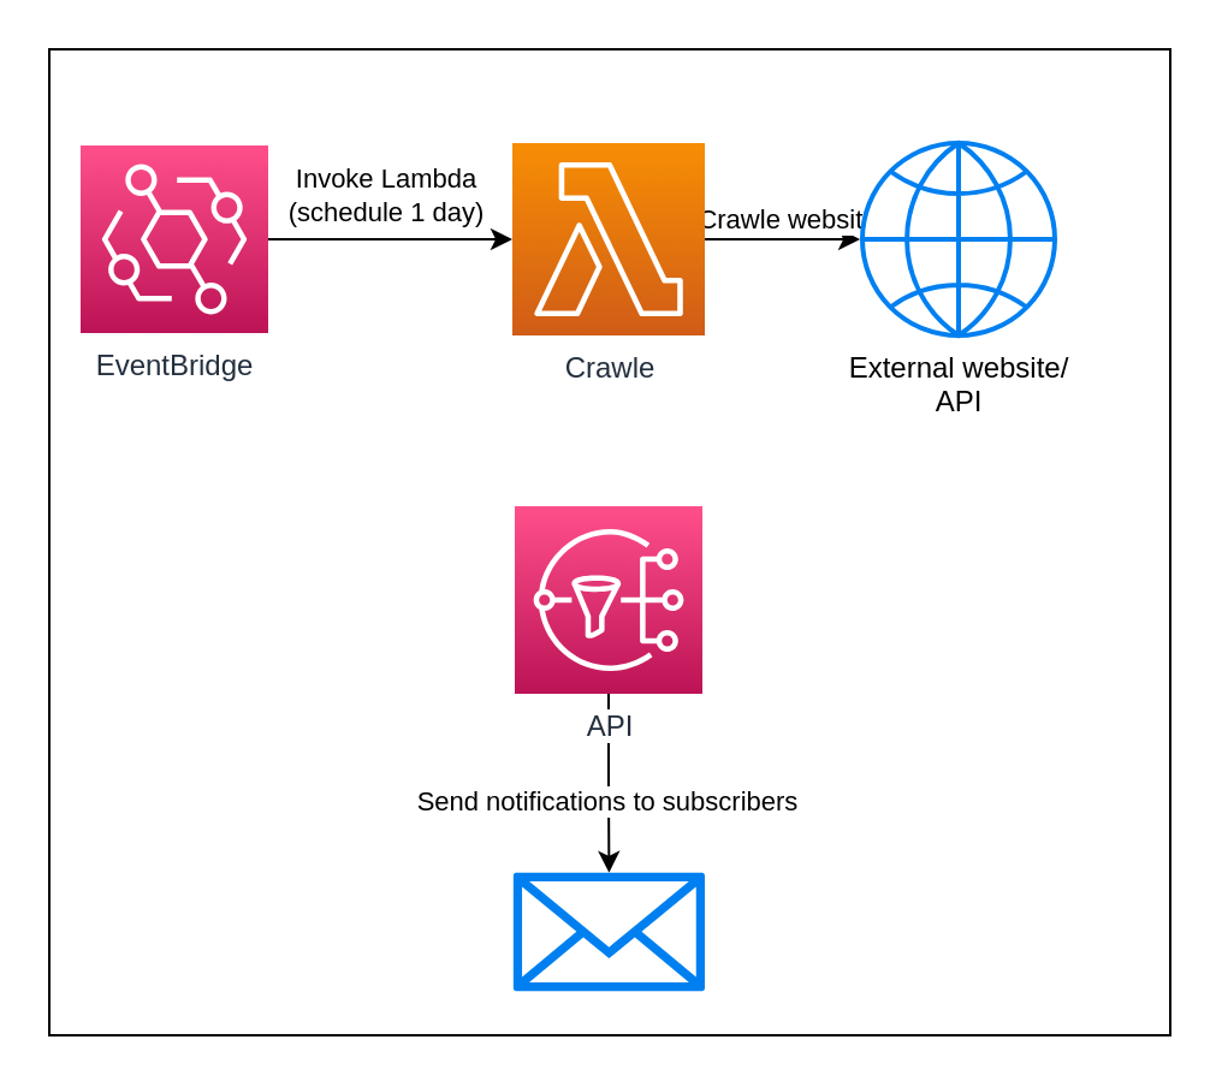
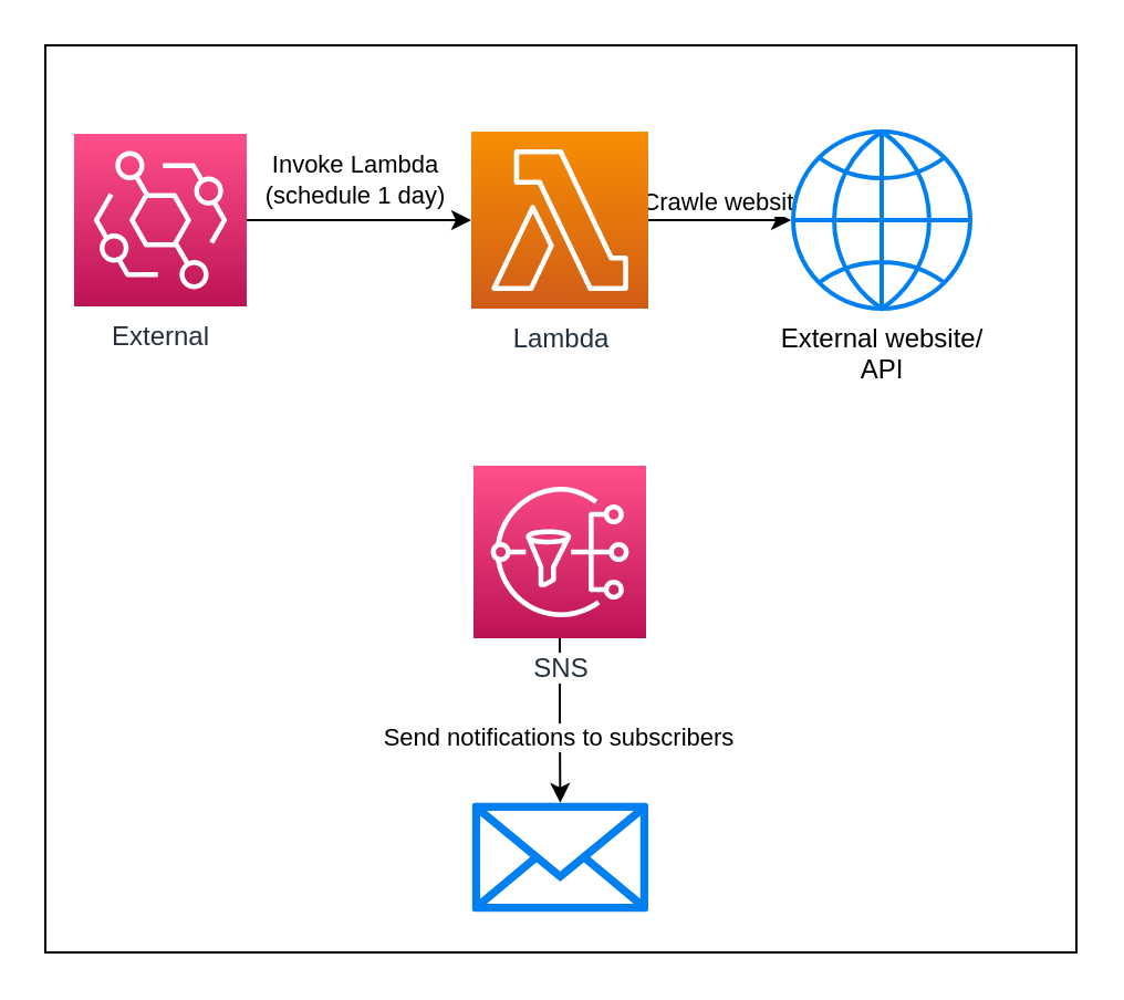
- <mxCell id="5" value="EventBridge" style="sketch=0;points=[[0,0,0],[0.25,0,0],[0.5,0,0],[0.75,0,0],[1,0,0],[0,1,0],[0.25,1,0],[0.5,1,0],[0.75,1,0],[1,1,0],[0,0.25,0],[0,0.5,0],[0,0.75,0],[1,0.25,0],[1,0.5,0],[1,0.75,0]];outlineConnect=0;fontColor=#232F3E;gradientColor=#FF4F8B;gradientDirection=north;fillColor=#BC1356;strokeColor=#ffffff;dashed=0;verticalLabelPosition=bottom;verticalAlign=top;align=center;html=1;fontSize=12;fontStyle=0;aspect=fixed;shape=mxgraph.aws4.resourceIcon;resIcon=mxgraph.aws4.eventbridge;" parent="1" vertex="1"><mxGeometry x="33" y="60" width="78" height="78" as="geometry" /></mxCell>
+ <mxCell id="5" value="External" style="sketch=0;points=[[0,0,0],[0.25,0,0],[0.5,0,0],[0.75,0,0],[1,0,0],[0,1,0],[0.25,1,0],[0.5,1,0],[0.75,1,0],[1,1,0],[0,0.25,0],[0,0.5,0],[0,0.75,0],[1,0.25,0],[1,0.5,0],[1,0.75,0]];outlineConnect=0;fontColor=#232F3E;gradientColor=#FF4F8B;gradientDirection=north;fillColor=#BC1356;strokeColor=#ffffff;dashed=0;verticalLabelPosition=bottom;verticalAlign=top;align=center;html=1;fontSize=12;fontStyle=0;aspect=fixed;shape=mxgraph.aws4.resourceIcon;resIcon=mxgraph.aws4.eventbridge;" parent="1" vertex="1"><mxGeometry x="33" y="60" width="78" height="78" as="geometry" /></mxCell>
- <mxCell id="8" value="Crawle" style="sketch=0;points=[[0,0,0],[0.25,0,0],[0.5,0,0],[0.75,0,0],[1,0,0],[0,1,0],[0.25,1,0],[0.5,1,0],[0.75,1,0],[1,1,0],[0,0.25,0],[0,0.5,0],[0,0.75,0],[1,0.25,0],[1,0.5,0],[1,0.75,0]];outlineConnect=0;fontColor=#232F3E;gradientColor=#F78E04;gradientDirection=north;fillColor=#D05C17;strokeColor=#ffffff;dashed=0;verticalLabelPosition=bottom;verticalAlign=top;align=center;html=1;fontSize=12;fontStyle=0;aspect=fixed;shape=mxgraph.aws4.resourceIcon;resIcon=mxgraph.aws4.lambda;labelBackgroundColor=default;" parent="1" vertex="1"><mxGeometry x="212.5" y="59" width="80" height="80" as="geometry" /></mxCell>
+ <mxCell id="8" value="Lambda" style="sketch=0;points=[[0,0,0],[0.25,0,0],[0.5,0,0],[0.75,0,0],[1,0,0],[0,1,0],[0.25,1,0],[0.5,1,0],[0.75,1,0],[1,1,0],[0,0.25,0],[0,0.5,0],[0,0.75,0],[1,0.25,0],[1,0.5,0],[1,0.75,0]];outlineConnect=0;fontColor=#232F3E;gradientColor=#F78E04;gradientDirection=north;fillColor=#D05C17;strokeColor=#ffffff;dashed=0;verticalLabelPosition=bottom;verticalAlign=top;align=center;html=1;fontSize=12;fontStyle=0;aspect=fixed;shape=mxgraph.aws4.resourceIcon;resIcon=mxgraph.aws4.lambda;labelBackgroundColor=default;" parent="1" vertex="1"><mxGeometry x="212.5" y="59" width="80" height="80" as="geometry" /></mxCell>
- <mxCell id="11" value="API" style="sketch=0;points=[[0,0,0],[0.25,0,0],[0.5,0,0],[0.75,0,0],[1,0,0],[0,1,0],[0.25,1,0],[0.5,1,0],[0.75,1,0],[1,1,0],[0,0.25,0],[0,0.5,0],[0,0.75,0],[1,0.25,0],[1,0.5,0],[1,0.75,0]];outlineConnect=0;fontColor=#232F3E;gradientColor=#FF4F8B;gradientDirection=north;fillColor=#BC1356;strokeColor=#ffffff;dashed=0;verticalLabelPosition=bottom;verticalAlign=top;align=center;html=1;fontSize=12;fontStyle=0;aspect=fixed;shape=mxgraph.aws4.resourceIcon;resIcon=mxgraph.aws4.sns;labelBackgroundColor=default;" parent="1" vertex="1"><mxGeometry x="213.5" y="210" width="78" height="78" as="geometry" /></mxCell>
+ <mxCell id="11" value="SNS" style="sketch=0;points=[[0,0,0],[0.25,0,0],[0.5,0,0],[0.75,0,0],[1,0,0],[0,1,0],[0.25,1,0],[0.5,1,0],[0.75,1,0],[1,1,0],[0,0.25,0],[0,0.5,0],[0,0.75,0],[1,0.25,0],[1,0.5,0],[1,0.75,0]];outlineConnect=0;fontColor=#232F3E;gradientColor=#FF4F8B;gradientDirection=north;fillColor=#BC1356;strokeColor=#ffffff;dashed=0;verticalLabelPosition=bottom;verticalAlign=top;align=center;html=1;fontSize=12;fontStyle=0;aspect=fixed;shape=mxgraph.aws4.resourceIcon;resIcon=mxgraph.aws4.sns;labelBackgroundColor=default;" parent="1" vertex="1"><mxGeometry x="213.5" y="210" width="78" height="78" as="geometry" /></mxCell>
